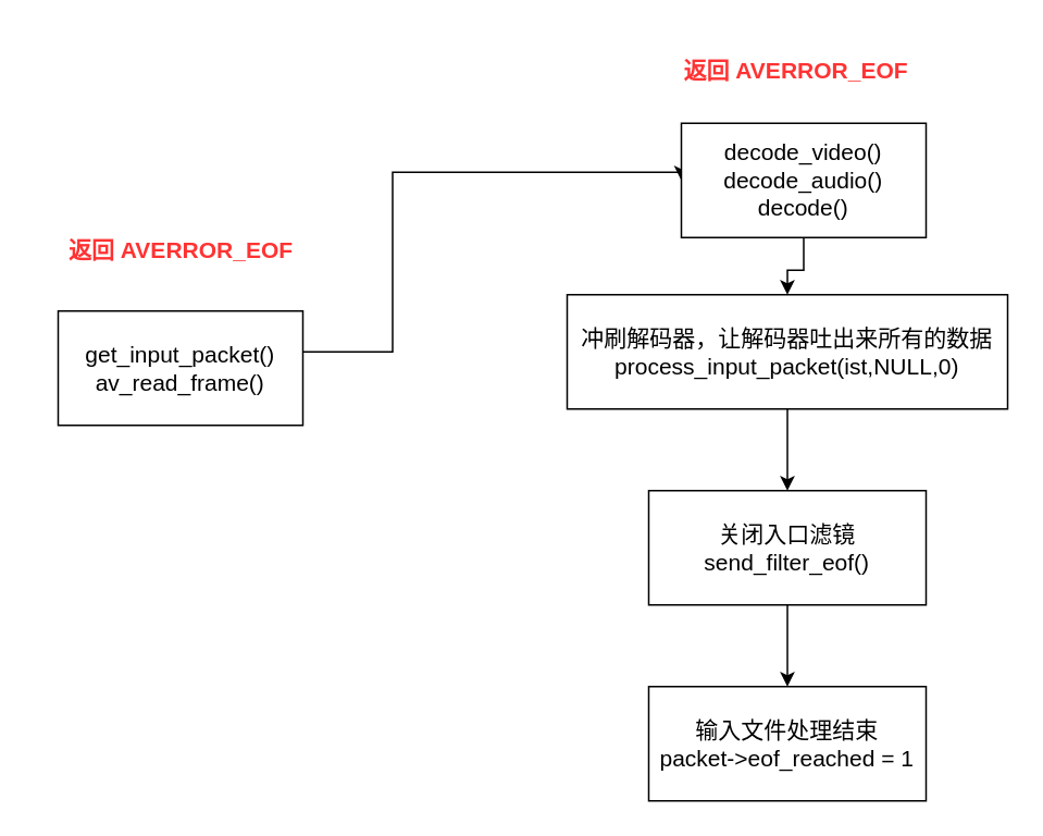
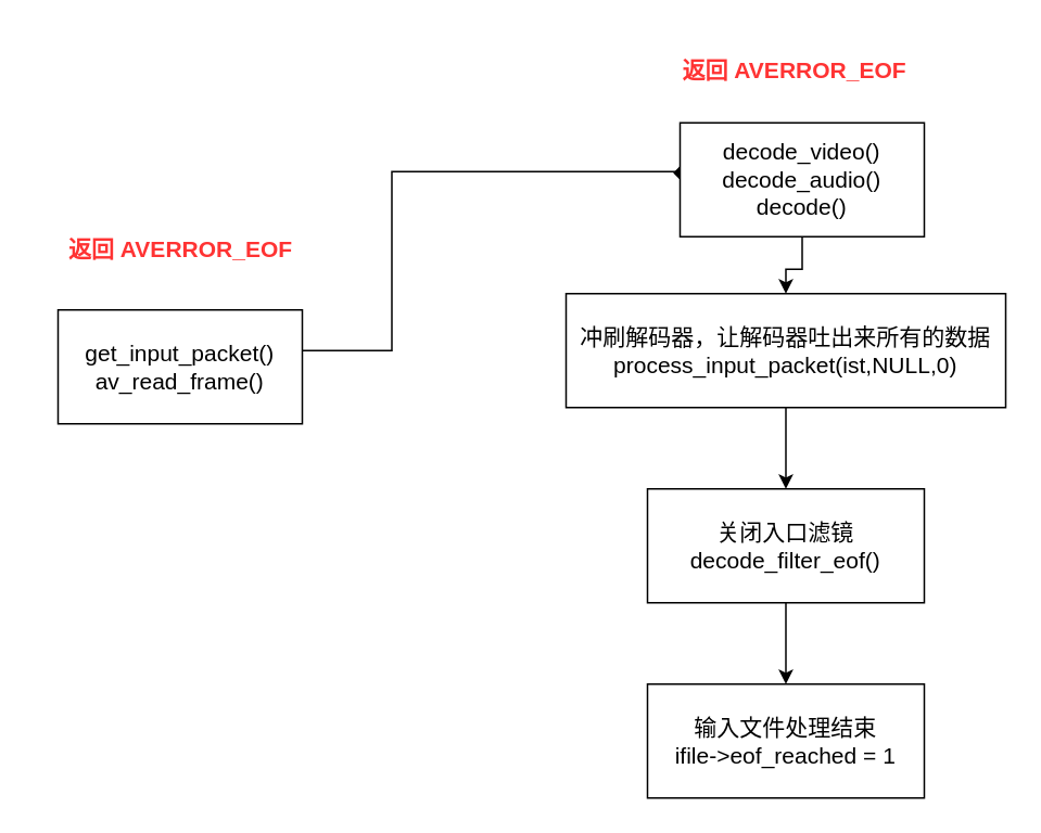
- <mxCell id="2" style="edgeStyle=orthogonalEdgeStyle;rounded=0;orthogonalLoop=1;jettySize=auto;html=1;entryX=0;entryY=0.5;entryDx=0;entryDy=0;" edge="1" parent="1" source="3" target="6"><mxGeometry relative="1" as="geometry"><Array as="points"><mxPoint x="240" y="215" /><mxPoint x="240" y="105" /></Array></mxGeometry></mxCell>
+ <mxCell id="2" style="edgeStyle=orthogonalEdgeStyle;rounded=0;orthogonalLoop=1;jettySize=auto;html=1;entryX=0;entryY=0.5;entryDx=0;entryDy=0;endArrow=diamond;" edge="1" parent="1" source="3" target="6"><mxGeometry relative="1" as="geometry"><Array as="points"><mxPoint x="240" y="215" /><mxPoint x="240" y="105" /></Array></mxGeometry></mxCell>
- <mxCell id="10" value="关闭入口滤镜&lt;br&gt;send_filter_eof()" style="rounded=0;whiteSpace=wrap;html=1;fontSize=14;" vertex="1" parent="1"><mxGeometry x="397" y="300" width="170" height="70" as="geometry" /></mxCell>
+ <mxCell id="10" value="关闭入口滤镜&lt;br&gt;decode_filter_eof()" style="rounded=0;whiteSpace=wrap;html=1;fontSize=14;" vertex="1" parent="1"><mxGeometry x="397" y="300" width="170" height="70" as="geometry" /></mxCell>
- <mxCell id="12" value="输入文件处理结束&lt;br&gt;packet-&amp;gt;eof_reached = 1" style="rounded=0;whiteSpace=wrap;html=1;fontSize=14;" vertex="1" parent="1"><mxGeometry x="397" y="420" width="170" height="70" as="geometry" /></mxCell>
+ <mxCell id="12" value="输入文件处理结束&lt;br&gt;ifile-&amp;gt;eof_reached = 1" style="rounded=0;whiteSpace=wrap;html=1;fontSize=14;" vertex="1" parent="1"><mxGeometry x="397" y="420" width="170" height="70" as="geometry" /></mxCell>
